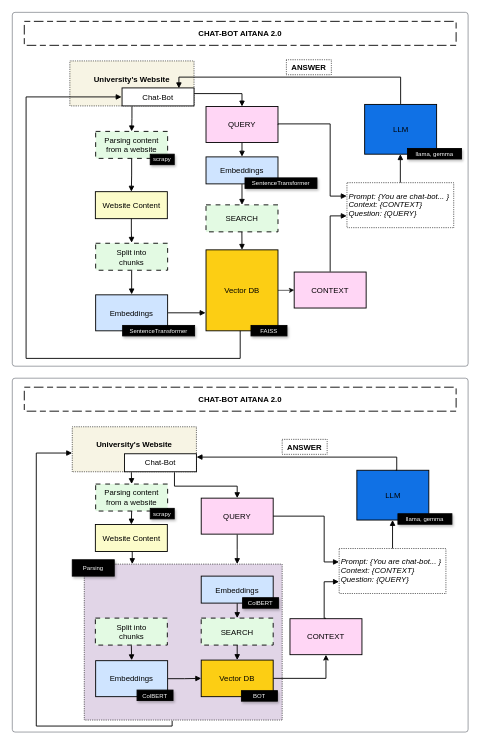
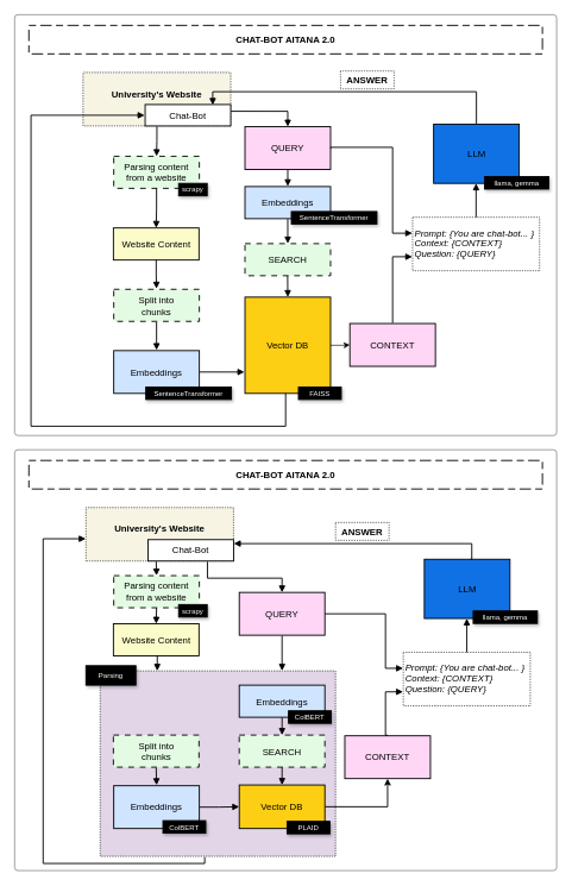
- <mxCell id="66" value="BOT" style="html=1;overflow=block;blockSpacing=1;whiteSpace=wrap;fontSize=10;spacing=3.8;strokeOpacity=100;fillOpacity=100;fillColor=#000000;strokeWidth=1.5;lucidId=zHl-S1V8rt9t;fontColor=#FFFFFF;shadow=1;" vertex="1" parent="1"><mxGeometry x="402" y="1151" width="60" height="17.5" as="geometry" /></mxCell>
+ <mxCell id="66" value="PLAID" style="html=1;overflow=block;blockSpacing=1;whiteSpace=wrap;fontSize=10;spacing=3.8;strokeOpacity=100;fillOpacity=100;fillColor=#000000;strokeWidth=1.5;lucidId=zHl-S1V8rt9t;fontColor=#FFFFFF;shadow=1;" vertex="1" parent="1"><mxGeometry x="402" y="1151" width="60" height="17.5" as="geometry" /></mxCell>
